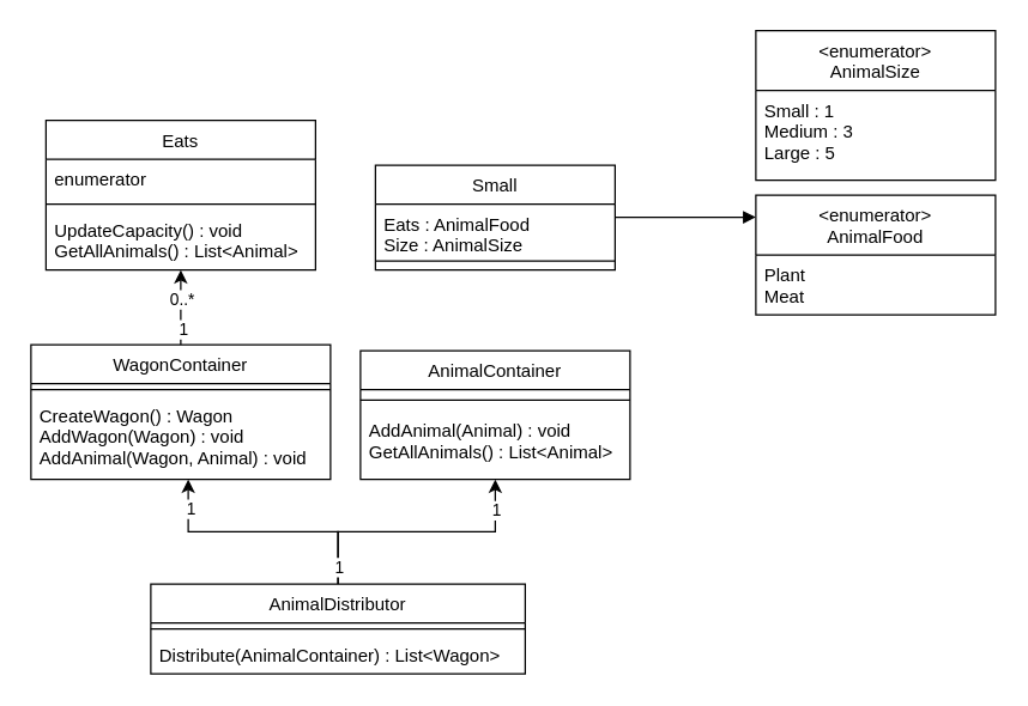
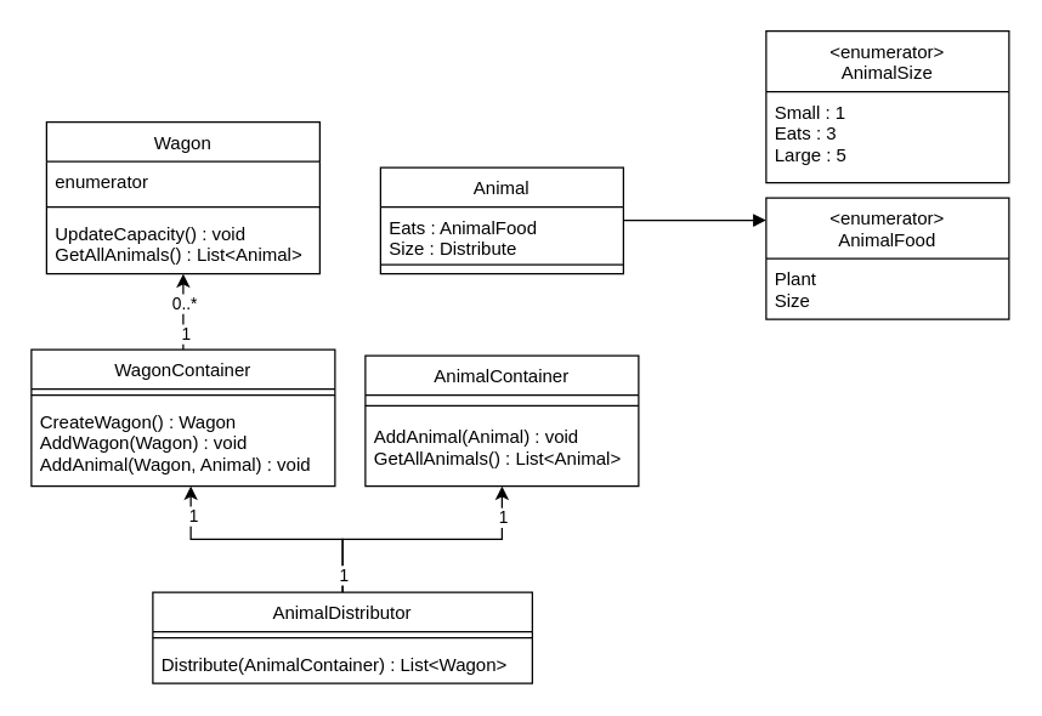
- <mxCell id="9" value="Small : 1&#10;Medium : 3&#10;Large : 5" style="text;align=left;verticalAlign=top;spacingLeft=4;spacingRight=4;overflow=hidden;rotatable=0;points=[[0,0.5],[1,0.5]];portConstraint=eastwest;" parent="8" vertex="1"><mxGeometry y="40" width="160" height="60" as="geometry" /></mxCell>
+ <mxCell id="9" value="Small : 1&#10;Eats : 3&#10;Large : 5" style="text;align=left;verticalAlign=top;spacingLeft=4;spacingRight=4;overflow=hidden;rotatable=0;points=[[0,0.5],[1,0.5]];portConstraint=eastwest;" parent="8" vertex="1"><mxGeometry y="40" width="160" height="60" as="geometry" /></mxCell>
- <mxCell id="13" value="Eats" style="swimlane;fontStyle=0;align=center;verticalAlign=top;childLayout=stackLayout;horizontal=1;startSize=26;horizontalStack=0;resizeParent=1;resizeLast=0;collapsible=1;marginBottom=0;rounded=0;shadow=0;strokeWidth=1;" parent="1" vertex="1"><mxGeometry x="30" y="80" width="180" height="100" as="geometry"><mxRectangle x="230" y="140" width="160" height="26" as="alternateBounds" /></mxGeometry></mxCell>
+ <mxCell id="13" value="Wagon" style="swimlane;fontStyle=0;align=center;verticalAlign=top;childLayout=stackLayout;horizontal=1;startSize=26;horizontalStack=0;resizeParent=1;resizeLast=0;collapsible=1;marginBottom=0;rounded=0;shadow=0;strokeWidth=1;" parent="1" vertex="1"><mxGeometry x="30" y="80" width="180" height="100" as="geometry"><mxRectangle x="230" y="140" width="160" height="26" as="alternateBounds" /></mxGeometry></mxCell>
- <mxCell id="2" value="Small" style="swimlane;fontStyle=0;align=center;verticalAlign=top;childLayout=stackLayout;horizontal=1;startSize=26;horizontalStack=0;resizeParent=1;resizeLast=0;collapsible=1;marginBottom=0;rounded=0;shadow=0;strokeWidth=1;" parent="1" vertex="1"><mxGeometry x="250" y="110" width="160" height="70" as="geometry"><mxRectangle x="230" y="140" width="160" height="26" as="alternateBounds" /></mxGeometry></mxCell>
+ <mxCell id="2" value="Animal" style="swimlane;fontStyle=0;align=center;verticalAlign=top;childLayout=stackLayout;horizontal=1;startSize=26;horizontalStack=0;resizeParent=1;resizeLast=0;collapsible=1;marginBottom=0;rounded=0;shadow=0;strokeWidth=1;" parent="1" vertex="1"><mxGeometry x="250" y="110" width="160" height="70" as="geometry"><mxRectangle x="230" y="140" width="160" height="26" as="alternateBounds" /></mxGeometry></mxCell>
- <mxCell id="3" value="Eats : AnimalFood&#10;Size : AnimalSize" style="text;align=left;verticalAlign=top;spacingLeft=4;spacingRight=4;overflow=hidden;rotatable=0;points=[[0,0.5],[1,0.5]];portConstraint=eastwest;" parent="2" vertex="1"><mxGeometry y="26" width="160" height="34" as="geometry" /></mxCell>
+ <mxCell id="3" value="Eats : AnimalFood&#10;Size : Distribute" style="text;align=left;verticalAlign=top;spacingLeft=4;spacingRight=4;overflow=hidden;rotatable=0;points=[[0,0.5],[1,0.5]];portConstraint=eastwest;" parent="2" vertex="1"><mxGeometry y="26" width="160" height="34" as="geometry" /></mxCell>
- <mxCell id="11" value="Plant&#10;Meat" style="text;align=left;verticalAlign=top;spacingLeft=4;spacingRight=4;overflow=hidden;rotatable=0;points=[[0,0.5],[1,0.5]];portConstraint=eastwest;" parent="10" vertex="1"><mxGeometry y="40" width="160" height="40" as="geometry" /></mxCell>
+ <mxCell id="11" value="Plant&#10;Size" style="text;align=left;verticalAlign=top;spacingLeft=4;spacingRight=4;overflow=hidden;rotatable=0;points=[[0,0.5],[1,0.5]];portConstraint=eastwest;" parent="10" vertex="1"><mxGeometry y="40" width="160" height="40" as="geometry" /></mxCell>
